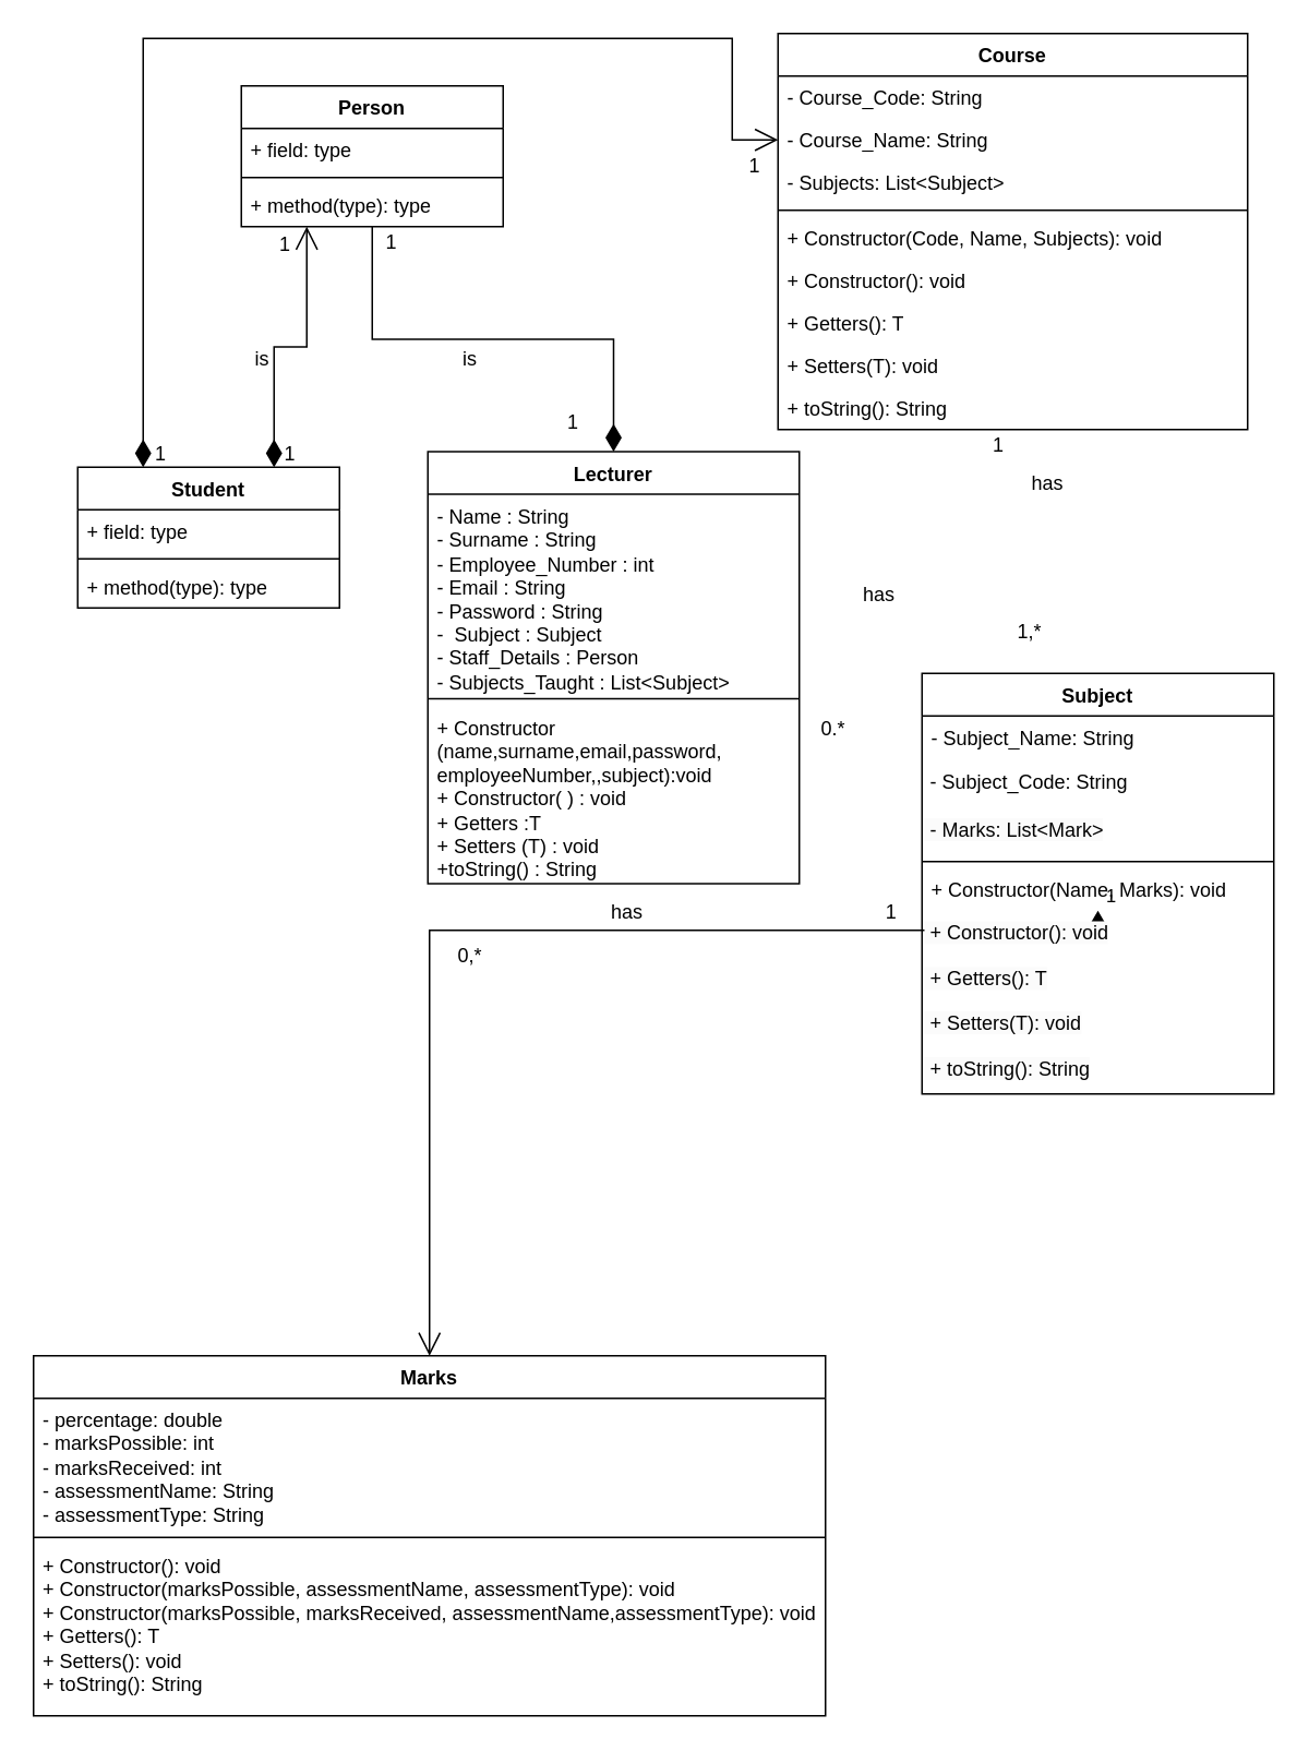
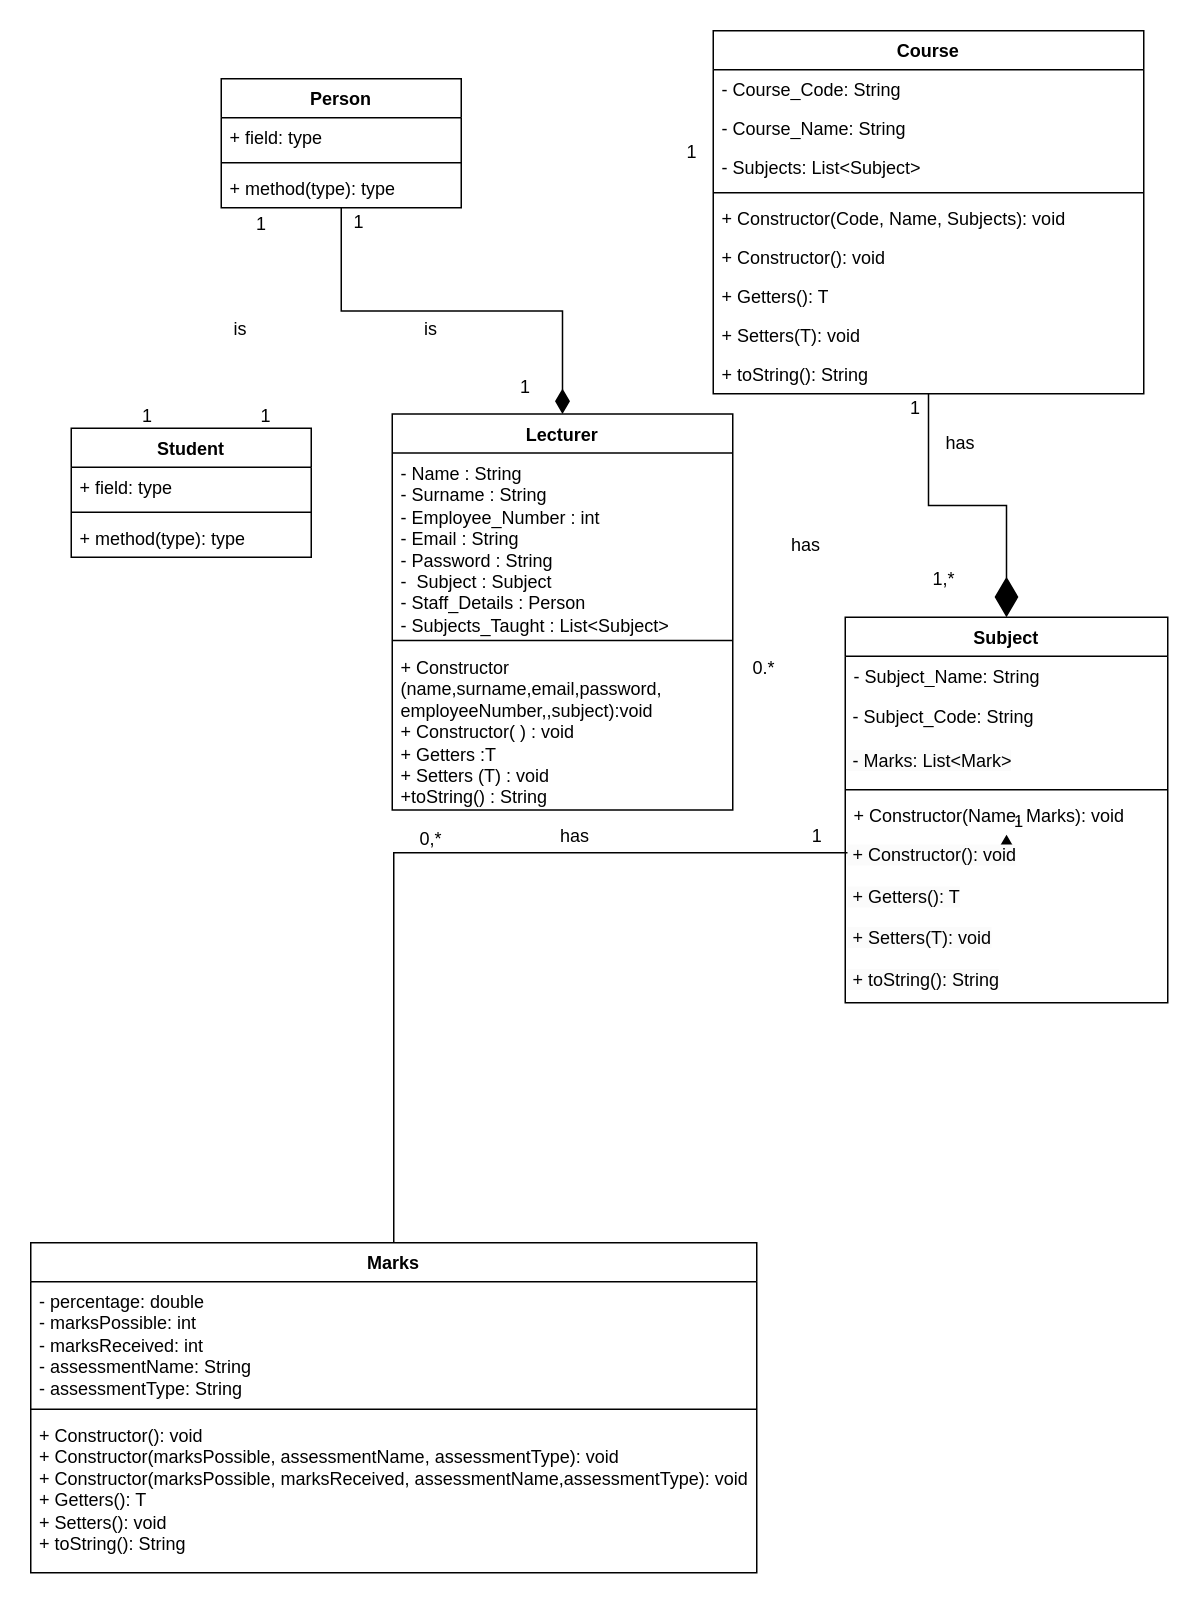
- <mxCell id="45" value="" style="endArrow=open;html=1;endSize=12;startArrow=diamondThin;startSize=14;startFill=1;edgeStyle=orthogonalEdgeStyle;align=left;verticalAlign=bottom;rounded=0;entryX=0;entryY=0.5;entryDx=0;entryDy=0;exitX=0.25;exitY=0;exitDx=0;exitDy=0;" parent="1" source="2" target="20" edge="1"><mxGeometry x="-1" y="3" relative="1" as="geometry"><mxPoint x="143" y="467" as="sourcePoint" /><mxPoint x="303" y="467" as="targetPoint" /><Array as="points"><mxPoint x="87" y="23" /><mxPoint x="447" y="23" /><mxPoint x="447" y="85" /></Array></mxGeometry></mxCell>
- <mxCell id="43" value="" style="endArrow=open;html=1;endSize=12;startArrow=diamondThin;startSize=14;startFill=1;edgeStyle=orthogonalEdgeStyle;align=left;verticalAlign=bottom;rounded=0;entryX=0.25;entryY=1;entryDx=0;entryDy=0;exitX=0.75;exitY=0;exitDx=0;exitDy=0;" parent="1" source="2" target="14" edge="1"><mxGeometry x="-1" y="3" relative="1" as="geometry"><mxPoint x="297" y="275" as="sourcePoint" /><mxPoint x="207" y="185" as="targetPoint" /></mxGeometry></mxCell>
+ <mxCell id="28" value="" style="endArrow=diamondThin;endFill=1;endSize=24;html=1;rounded=0;exitX=0.5;exitY=1;exitDx=0;exitDy=0;edgeStyle=orthogonalEdgeStyle;" parent="1" source="18" target="49" edge="1"><mxGeometry width="160" relative="1" as="geometry"><mxPoint x="367" y="232" as="sourcePoint" /><mxPoint x="657" y="371" as="targetPoint" /></mxGeometry></mxCell>
- <mxCell id="35" value="0,*" style="text;html=1;align=center;verticalAlign=middle;whiteSpace=wrap;rounded=0;" parent="1" vertex="1"><mxGeometry x="270" y="573" width="34" height="22" as="geometry" /></mxCell>
+ <mxCell id="35" value="0,*" style="text;html=1;align=center;verticalAlign=middle;whiteSpace=wrap;rounded=0;" parent="1" vertex="1"><mxGeometry x="270" y="548" width="34" height="22" as="geometry" /></mxCell>
- <mxCell id="44" value="1" style="endArrow=open;html=1;endSize=12;startArrow=diamondThin;startSize=14;startFill=1;edgeStyle=orthogonalEdgeStyle;align=left;verticalAlign=bottom;rounded=0;" parent="1" source="54" target="10" edge="1"><mxGeometry x="-1" y="3" relative="1" as="geometry"><mxPoint x="657" y="457" as="sourcePoint" /><mxPoint x="580" y="396" as="targetPoint" /><Array as="points"><mxPoint x="671" y="568" /><mxPoint x="262" y="568" /></Array></mxGeometry></mxCell>
+ <mxCell id="44" value="1" style="endArrow=none;html=1;endSize=12;startArrow=diamondThin;startSize=14;startFill=1;edgeStyle=orthogonalEdgeStyle;align=left;verticalAlign=bottom;rounded=0;" parent="1" source="54" target="10" edge="1"><mxGeometry x="-1" y="3" relative="1" as="geometry"><mxPoint x="657" y="457" as="sourcePoint" /><mxPoint x="580" y="396" as="targetPoint" /><Array as="points"><mxPoint x="671" y="568" /><mxPoint x="262" y="568" /></Array></mxGeometry></mxCell>
